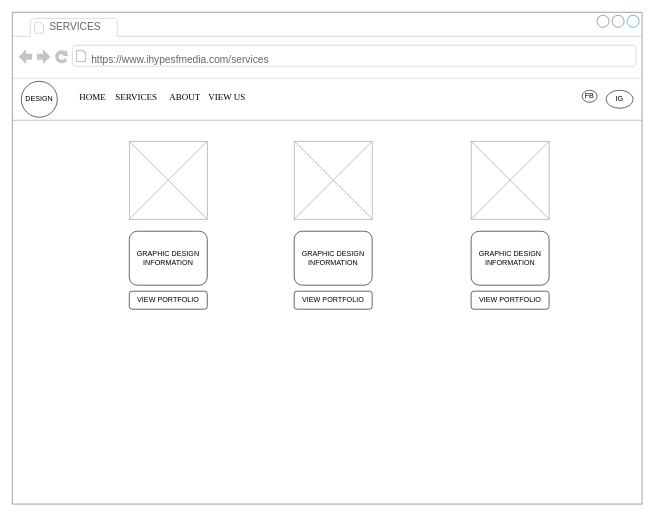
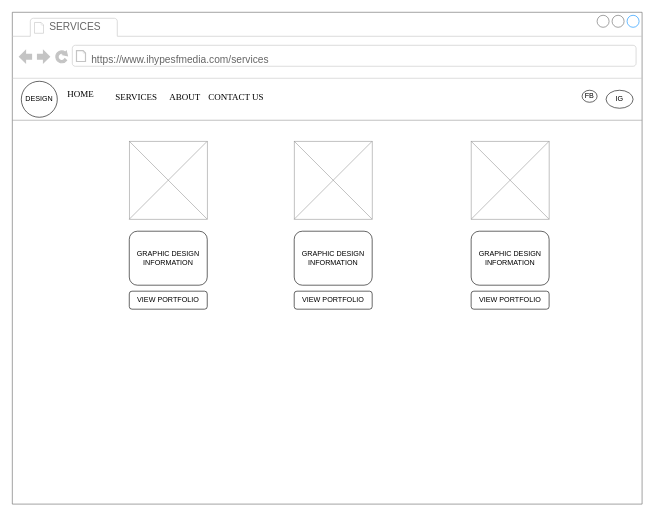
- <mxCell id="10" value="VIEW US" style="text;html=1;points=[];align=left;verticalAlign=top;spacingTop=-4;fontSize=15;fontFamily=Verdana" parent="2" vertex="1"><mxGeometry x="325" y="130" width="80" height="30" as="geometry" /></mxCell>
+ <mxCell id="10" value="CONTACT US" style="text;html=1;points=[];align=left;verticalAlign=top;spacingTop=-4;fontSize=15;fontFamily=Verdana" parent="2" vertex="1"><mxGeometry x="325" y="130" width="80" height="30" as="geometry" /></mxCell>
- <mxCell id="7" value="HOME" style="text;html=1;points=[];align=left;verticalAlign=top;spacingTop=-4;fontSize=15;fontFamily=Verdana" parent="2" vertex="1"><mxGeometry x="110" y="130" width="60" height="30" as="geometry" /></mxCell>
+ <mxCell id="7" value="HOME" style="text;html=1;points=[];align=left;verticalAlign=top;spacingTop=-4;fontSize=15;fontFamily=Verdana" parent="2" vertex="1"><mxGeometry x="90" y="125" width="60" height="30" as="geometry" /></mxCell>
